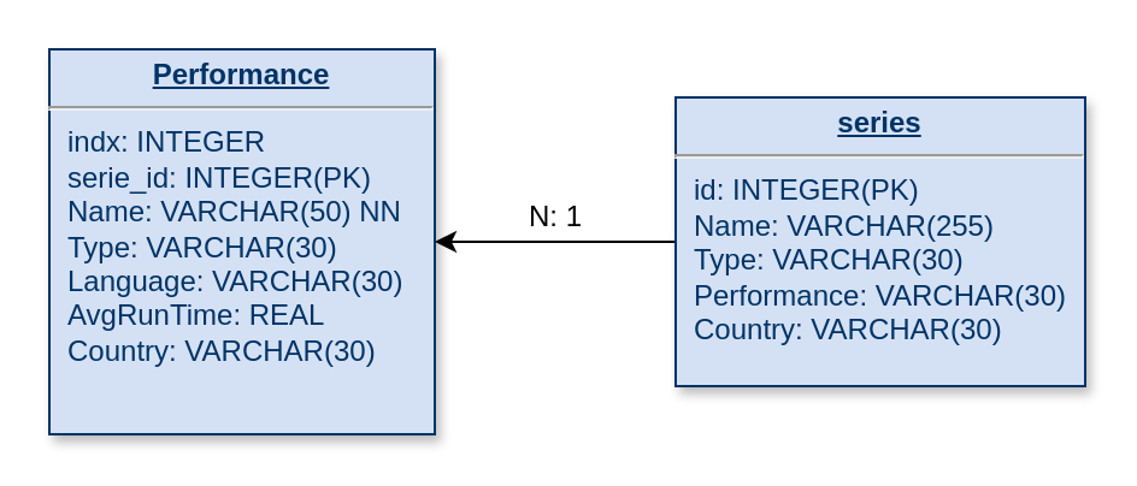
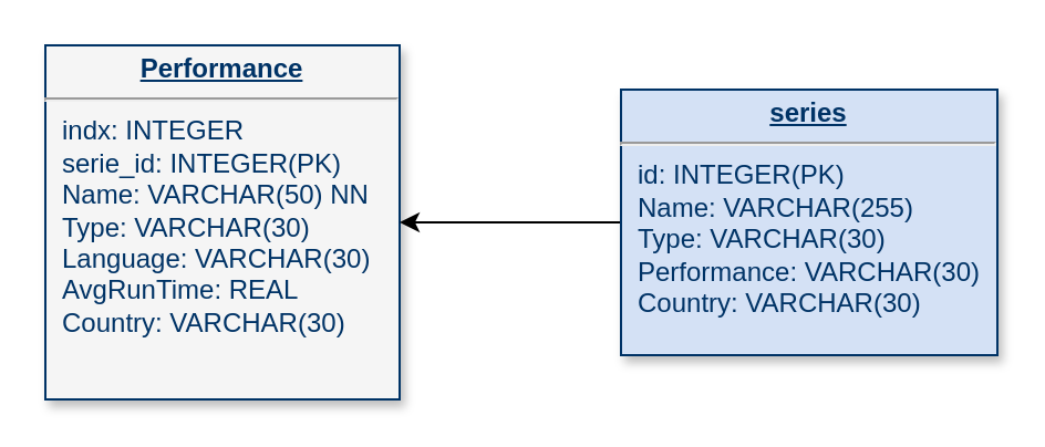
- <mxCell id="5" value="N: 1" style="text;html=1;align=center;verticalAlign=middle;resizable=0;points=[];autosize=1;strokeColor=none;fillColor=none;" vertex="1" parent="1"><mxGeometry x="205" y="75" width="50" height="30" as="geometry" /></mxCell>
- <mxCell id="2" value="&lt;p style=&quot;margin: 0px; margin-top: 4px; text-align: center; text-decoration: underline;&quot;&gt;&lt;strong&gt;Performance&lt;/strong&gt;&lt;/p&gt;&lt;hr&gt;&lt;p style=&quot;margin: 0px; margin-left: 8px;&quot;&gt;indx: INTEGER&lt;/p&gt;&lt;p style=&quot;margin: 0px; margin-left: 8px;&quot;&gt;&lt;span style=&quot;background-color: initial;&quot;&gt;serie_id: INTEGER(PK)&lt;/span&gt;&lt;/p&gt;&lt;p style=&quot;margin: 0px; margin-left: 8px;&quot;&gt;&lt;span style=&quot;background-color: initial;&quot;&gt;Name: VARCHAR(50) NN&lt;/span&gt;&lt;br&gt;&lt;/p&gt;&lt;p style=&quot;margin: 0px; margin-left: 8px;&quot;&gt;Type: VARCHAR(30)&lt;/p&gt;&lt;p style=&quot;margin: 0px; margin-left: 8px;&quot;&gt;Language: VARCHAR(30)&lt;/p&gt;&lt;p style=&quot;margin: 0px; margin-left: 8px;&quot;&gt;AvgRunTime: REAL&lt;/p&gt;&lt;p style=&quot;margin: 0px; margin-left: 8px;&quot;&gt;Country: VARCHAR(30)&lt;/p&gt;&lt;p style=&quot;margin: 0px; margin-left: 8px;&quot;&gt;&lt;br&gt;&lt;/p&gt;" style="verticalAlign=top;align=left;overflow=fill;fontSize=12;fontFamily=Helvetica;html=1;strokeColor=#003366;shadow=1;fillColor=#D4E1F5;fontColor=#003366" parent="1" vertex="1"><mxGeometry x="20" y="20" width="160" height="160" as="geometry" /></mxCell>
+ <mxCell id="2" value="&lt;p style=&quot;margin: 0px; margin-top: 4px; text-align: center; text-decoration: underline;&quot;&gt;&lt;strong&gt;Performance&lt;/strong&gt;&lt;/p&gt;&lt;hr&gt;&lt;p style=&quot;margin: 0px; margin-left: 8px;&quot;&gt;indx: INTEGER&lt;/p&gt;&lt;p style=&quot;margin: 0px; margin-left: 8px;&quot;&gt;&lt;span style=&quot;background-color: initial;&quot;&gt;serie_id: INTEGER(PK)&lt;/span&gt;&lt;/p&gt;&lt;p style=&quot;margin: 0px; margin-left: 8px;&quot;&gt;&lt;span style=&quot;background-color: initial;&quot;&gt;Name: VARCHAR(50) NN&lt;/span&gt;&lt;br&gt;&lt;/p&gt;&lt;p style=&quot;margin: 0px; margin-left: 8px;&quot;&gt;Type: VARCHAR(30)&lt;/p&gt;&lt;p style=&quot;margin: 0px; margin-left: 8px;&quot;&gt;Language: VARCHAR(30)&lt;/p&gt;&lt;p style=&quot;margin: 0px; margin-left: 8px;&quot;&gt;AvgRunTime: REAL&lt;/p&gt;&lt;p style=&quot;margin: 0px; margin-left: 8px;&quot;&gt;Country: VARCHAR(30)&lt;/p&gt;&lt;p style=&quot;margin: 0px; margin-left: 8px;&quot;&gt;&lt;br&gt;&lt;/p&gt;" style="verticalAlign=top;align=left;overflow=fill;fontSize=12;fontFamily=Helvetica;html=1;strokeColor=#003366;shadow=1;fillColor=#f5f5f5;fontColor=#003366;" parent="1" vertex="1"><mxGeometry x="20" y="20" width="160" height="160" as="geometry" /></mxCell>
